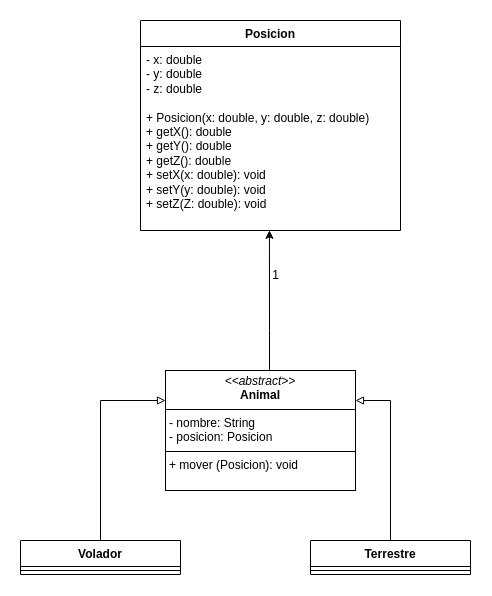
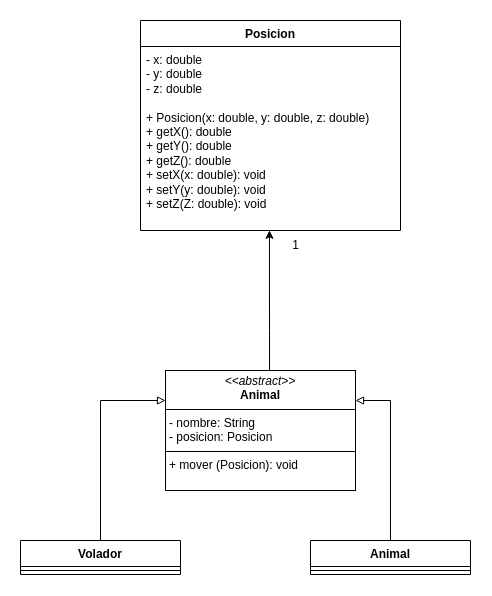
- <mxCell id="10" value="1" style="text;html=1;align=center;verticalAlign=middle;resizable=0;points=[];autosize=1;strokeColor=none;fillColor=none;" vertex="1" parent="1"><mxGeometry x="260" y="260" width="30" height="30" as="geometry" /></mxCell>
+ <mxCell id="10" value="1" style="text;html=1;align=center;verticalAlign=middle;resizable=0;points=[];autosize=1;strokeColor=none;fillColor=none;" vertex="1" parent="1"><mxGeometry x="280" y="230" width="30" height="30" as="geometry" /></mxCell>
- <mxCell id="6" value="Terrestre" style="swimlane;fontStyle=1;align=center;verticalAlign=top;childLayout=stackLayout;horizontal=1;startSize=26;horizontalStack=0;resizeParent=1;resizeParentMax=0;resizeLast=0;collapsible=1;marginBottom=0;whiteSpace=wrap;html=1;" vertex="1" parent="1"><mxGeometry x="310" y="540" width="160" height="34" as="geometry" /></mxCell>
+ <mxCell id="6" value="Animal" style="swimlane;fontStyle=1;align=center;verticalAlign=top;childLayout=stackLayout;horizontal=1;startSize=26;horizontalStack=0;resizeParent=1;resizeParentMax=0;resizeLast=0;collapsible=1;marginBottom=0;whiteSpace=wrap;html=1;" vertex="1" parent="1"><mxGeometry x="310" y="540" width="160" height="34" as="geometry" /></mxCell>
